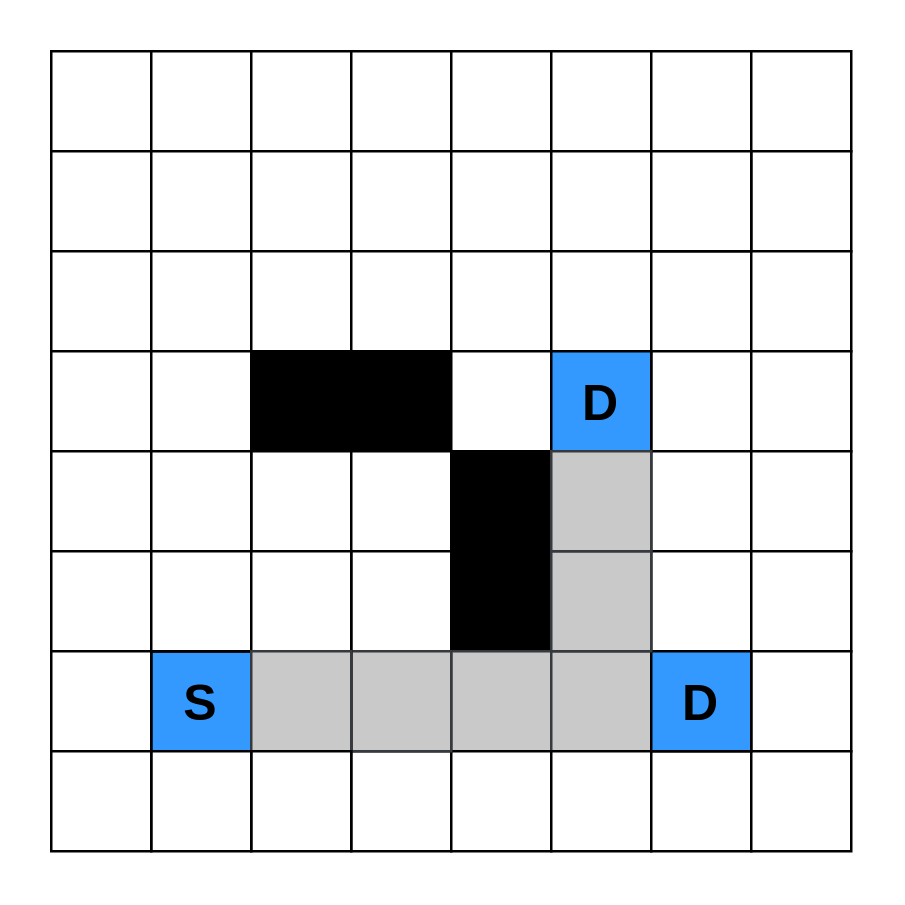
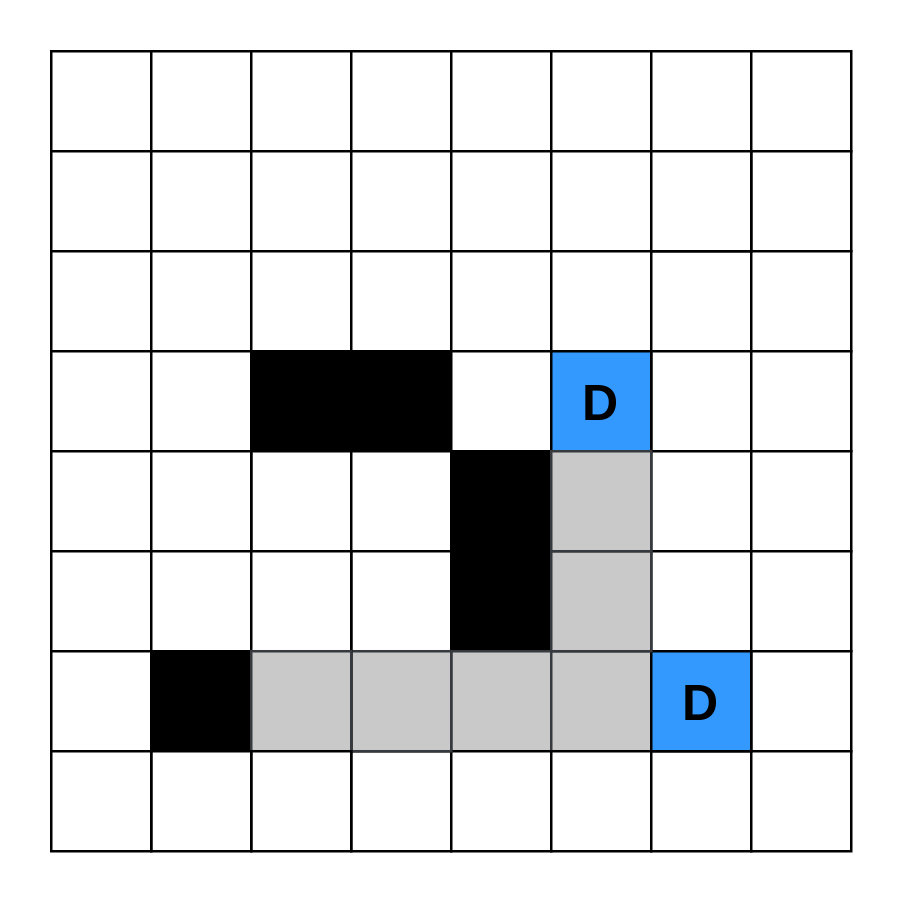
- <mxCell id="45" value="&lt;font style=&quot;font-size: 20px&quot;&gt;S&lt;/font&gt;" style="whiteSpace=wrap;html=1;aspect=fixed;fillColor=#3399FF;fontSize=20;fontStyle=1" parent="1" vertex="1"><mxGeometry x="60" y="260" width="40" height="40" as="geometry" /></mxCell>
+ <mxCell id="45" value="&lt;font style=&quot;font-size: 20px&quot;&gt;S&lt;/font&gt;" style="whiteSpace=wrap;html=1;aspect=fixed;fillColor=#000000;fontSize=20;fontStyle=1;" parent="1" vertex="1"><mxGeometry x="60" y="260" width="40" height="40" as="geometry" /></mxCell>
